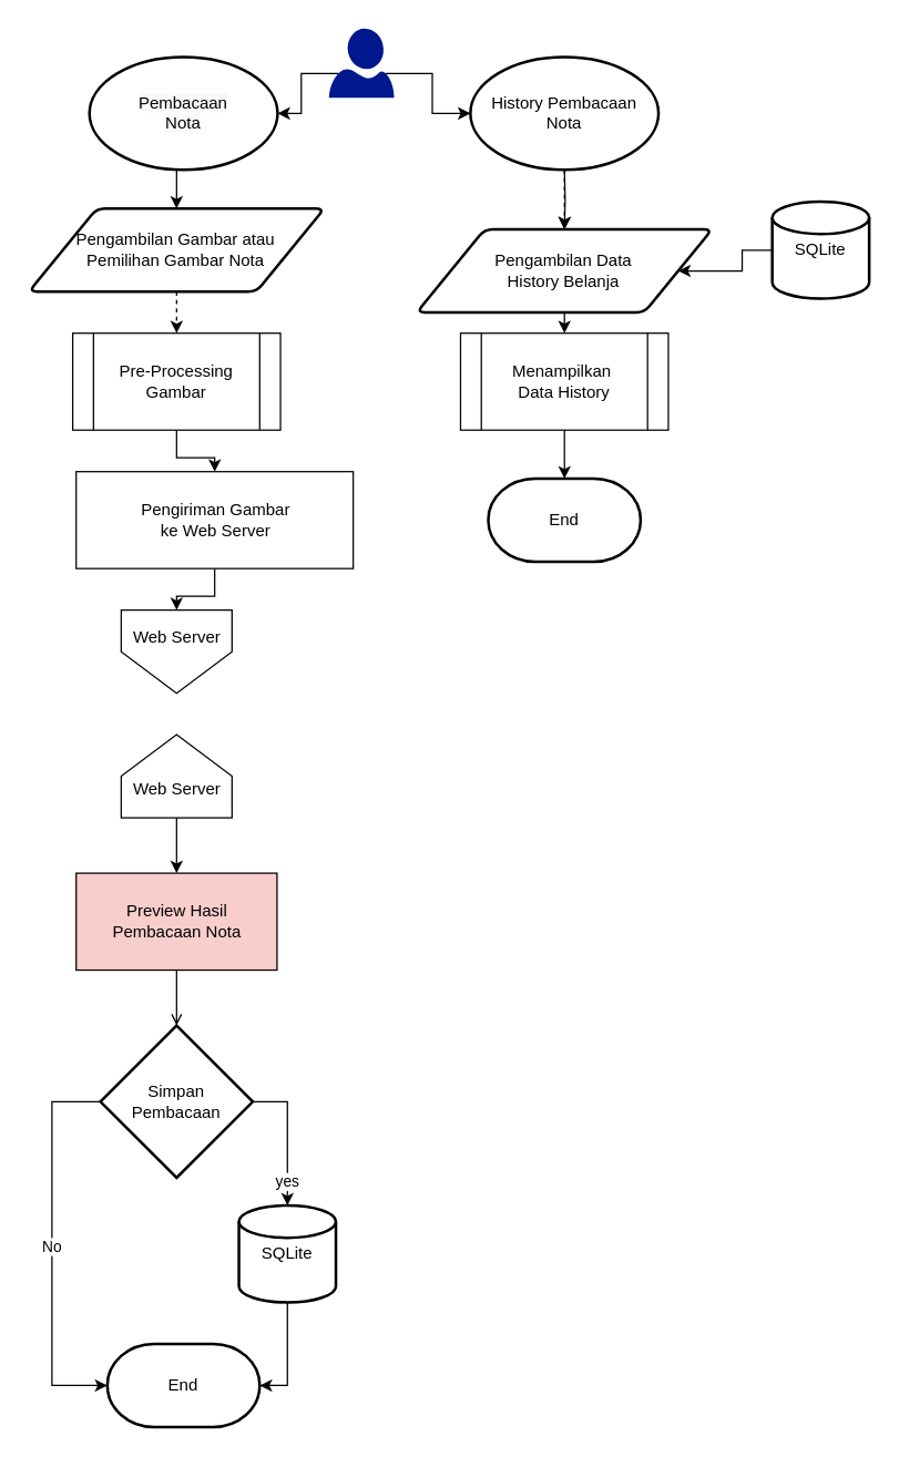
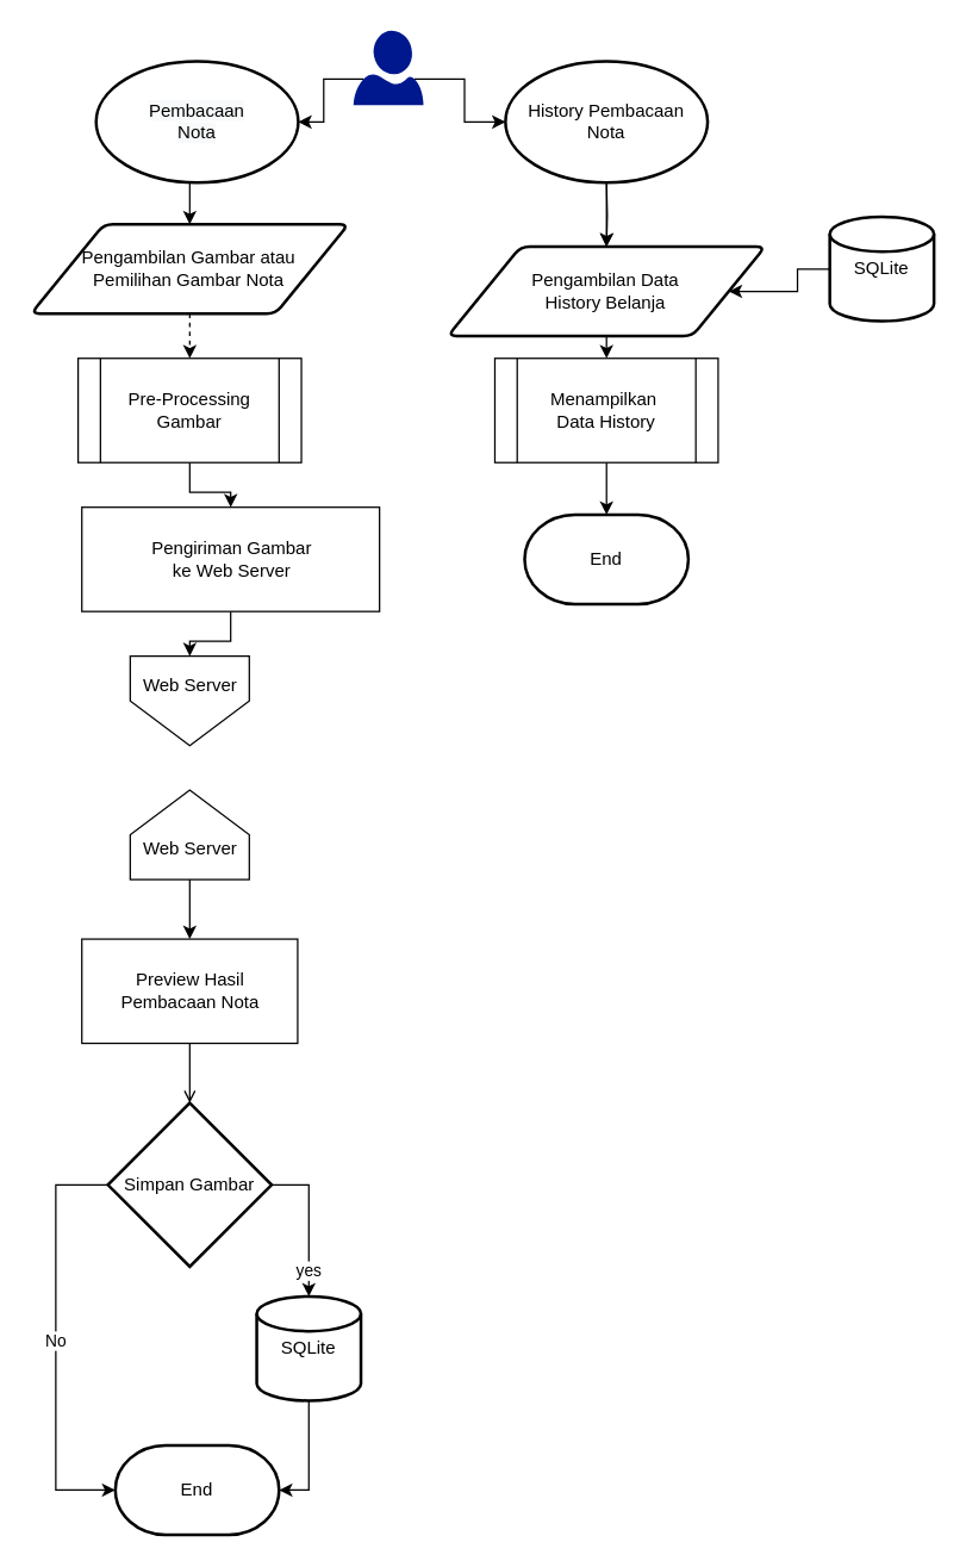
- <mxCell id="31" value="" style="edgeStyle=orthogonalEdgeStyle;rounded=0;orthogonalLoop=1;jettySize=auto;html=1;dashed=1;" edge="1" parent="1" source="32" target="21"><mxGeometry relative="1" as="geometry" /></mxCell>
+ <mxCell id="31" value="" style="edgeStyle=orthogonalEdgeStyle;rounded=0;orthogonalLoop=1;jettySize=auto;html=1;" edge="1" parent="1" source="32" target="21"><mxGeometry relative="1" as="geometry" /></mxCell>
- <mxCell id="28" value="Preview Hasil&lt;br&gt;Pembacaan Nota" style="html=1;dashed=0;whitespace=wrap;fillColor=#f8cecc;" vertex="1" parent="1"><mxGeometry x="54.5" y="630" width="145" height="70" as="geometry" /></mxCell>
+ <mxCell id="28" value="Preview Hasil&lt;br&gt;Pembacaan Nota" style="html=1;dashed=0;whitespace=wrap;" vertex="1" parent="1"><mxGeometry x="54.5" y="630" width="145" height="70" as="geometry" /></mxCell>
- <mxCell id="16" value="Simpan Pembacaan" style="strokeWidth=2;html=1;shape=mxgraph.flowchart.decision;whiteSpace=wrap;" vertex="1" parent="1"><mxGeometry x="72" y="740" width="110" height="110" as="geometry" /></mxCell>
+ <mxCell id="16" value="Simpan Gambar" style="strokeWidth=2;html=1;shape=mxgraph.flowchart.decision;whiteSpace=wrap;" vertex="1" parent="1"><mxGeometry x="72" y="740" width="110" height="110" as="geometry" /></mxCell>
